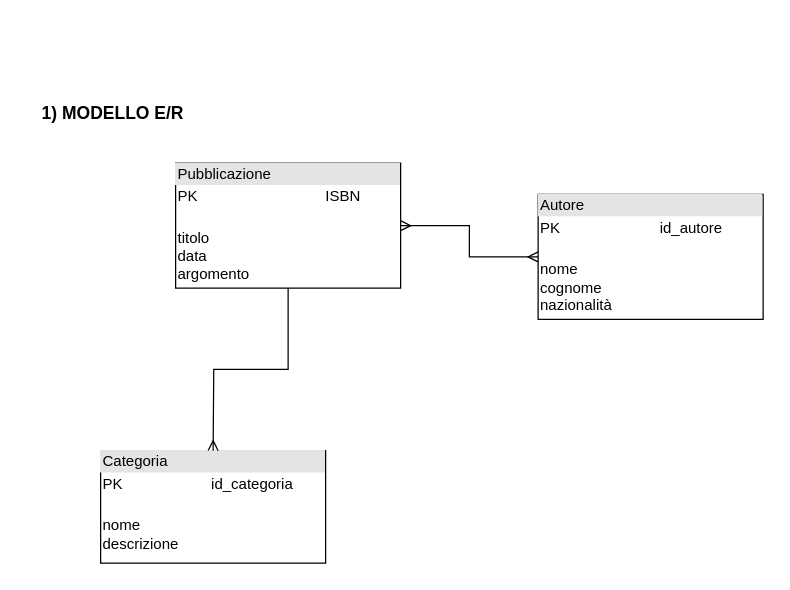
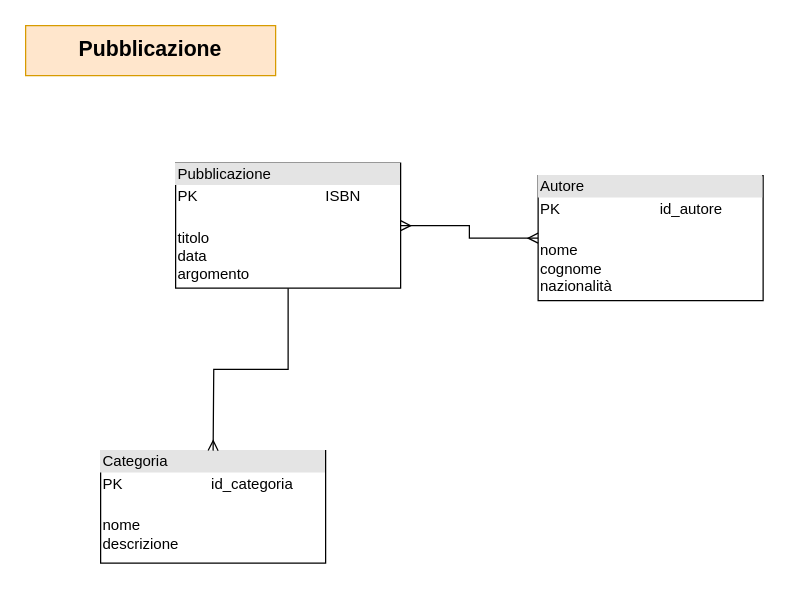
+ <mxCell id="2" value="&lt;b&gt;&lt;font style=&quot;font-size: 17px&quot;&gt;Pubblicazione&lt;/font&gt;&lt;/b&gt;" style="text;html=1;strokeColor=#d79b00;fillColor=#ffe6cc;align=center;verticalAlign=middle;whiteSpace=wrap;rounded=0;" vertex="1" parent="1"><mxGeometry x="20" y="20" width="200" height="40" as="geometry" /></mxCell>
- <mxCell id="3" value="&lt;b style=&quot;font-size: 14px&quot;&gt;1&lt;font style=&quot;font-size: 14px&quot;&gt;) MODELLO E/R&lt;/font&gt;&lt;/b&gt;" style="text;html=1;strokeColor=none;fillColor=none;align=center;verticalAlign=middle;whiteSpace=wrap;rounded=0;" vertex="1" parent="1"><mxGeometry x="20" y="80" width="140" height="20" as="geometry" /></mxCell>
- <mxCell id="5" value="&lt;div style=&quot;box-sizing: border-box ; width: 100% ; background: #e4e4e4 ; padding: 2px&quot;&gt;Autore&lt;/div&gt;&lt;table style=&quot;width: 100% ; font-size: 1em&quot; cellpadding=&quot;2&quot; cellspacing=&quot;0&quot;&gt;&lt;tbody&gt;&lt;tr&gt;&lt;td&gt;PK&lt;/td&gt;&lt;td&gt;id_autore&lt;/td&gt;&lt;/tr&gt;&lt;tr&gt;&lt;td&gt;&lt;br&gt;nome&lt;br&gt;cognome&lt;br&gt;nazionalità&lt;/td&gt;&lt;td&gt;&lt;br&gt;&lt;/td&gt;&lt;/tr&gt;&lt;tr&gt;&lt;td&gt;&lt;/td&gt;&lt;td&gt;&lt;br&gt;&lt;/td&gt;&lt;/tr&gt;&lt;/tbody&gt;&lt;/table&gt;" style="verticalAlign=top;align=left;overflow=fill;html=1;rounded=0;" vertex="1" parent="1"><mxGeometry x="430" y="155" width="180" height="100" as="geometry" /></mxCell>
+ <mxCell id="5" value="&lt;div style=&quot;box-sizing: border-box ; width: 100% ; background: #e4e4e4 ; padding: 2px&quot;&gt;Autore&lt;/div&gt;&lt;table style=&quot;width: 100% ; font-size: 1em&quot; cellpadding=&quot;2&quot; cellspacing=&quot;0&quot;&gt;&lt;tbody&gt;&lt;tr&gt;&lt;td&gt;PK&lt;/td&gt;&lt;td&gt;id_autore&lt;/td&gt;&lt;/tr&gt;&lt;tr&gt;&lt;td&gt;&lt;br&gt;nome&lt;br&gt;cognome&lt;br&gt;nazionalità&lt;/td&gt;&lt;td&gt;&lt;br&gt;&lt;/td&gt;&lt;/tr&gt;&lt;tr&gt;&lt;td&gt;&lt;/td&gt;&lt;td&gt;&lt;br&gt;&lt;/td&gt;&lt;/tr&gt;&lt;/tbody&gt;&lt;/table&gt;" style="verticalAlign=top;align=left;overflow=fill;html=1;rounded=0;" vertex="1" parent="1"><mxGeometry x="430" y="140" width="180" height="100" as="geometry" /></mxCell>
